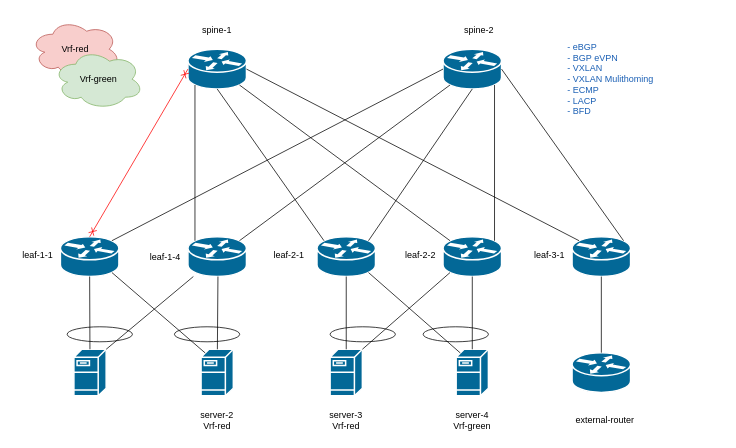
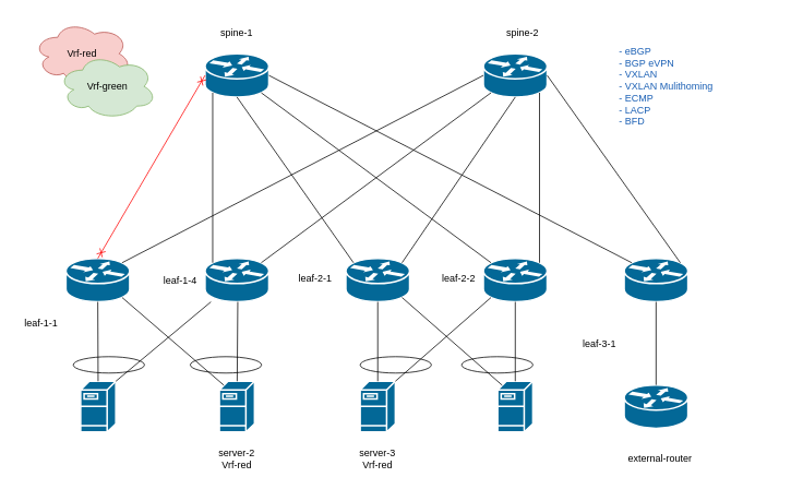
- <mxCell id="21" value="&lt;div&gt;leaf-1-1&lt;/div&gt;" style="text;html=1;align=center;verticalAlign=middle;whiteSpace=wrap;rounded=0;" vertex="1" parent="1"><mxGeometry x="20" y="325" width="60" height="30" as="geometry" /></mxCell>
+ <mxCell id="21" value="&lt;div&gt;leaf-1-1&lt;/div&gt;" style="text;html=1;align=center;verticalAlign=middle;whiteSpace=wrap;rounded=0;" vertex="1" parent="1"><mxGeometry x="20" y="380" width="60" height="30" as="geometry" /></mxCell>
- <mxCell id="39" value="&lt;div&gt;leaf-3-1&lt;/div&gt;" style="text;html=1;align=center;verticalAlign=middle;whiteSpace=wrap;rounded=0;" vertex="1" parent="1"><mxGeometry x="702" y="325" width="60" height="30" as="geometry" /></mxCell>
+ <mxCell id="39" value="&lt;div&gt;leaf-3-1&lt;/div&gt;" style="text;html=1;align=center;verticalAlign=middle;whiteSpace=wrap;rounded=0;" vertex="1" parent="1"><mxGeometry x="702" y="405" width="60" height="30" as="geometry" /></mxCell>
- <mxCell id="43" value="&lt;div&gt;server-4&lt;/div&gt;&lt;div&gt;Vrf-green&lt;br&gt;&lt;/div&gt;" style="text;html=1;align=center;verticalAlign=middle;whiteSpace=wrap;rounded=0;" vertex="1" parent="1"><mxGeometry x="599" y="545" width="60" height="30" as="geometry" /></mxCell>
